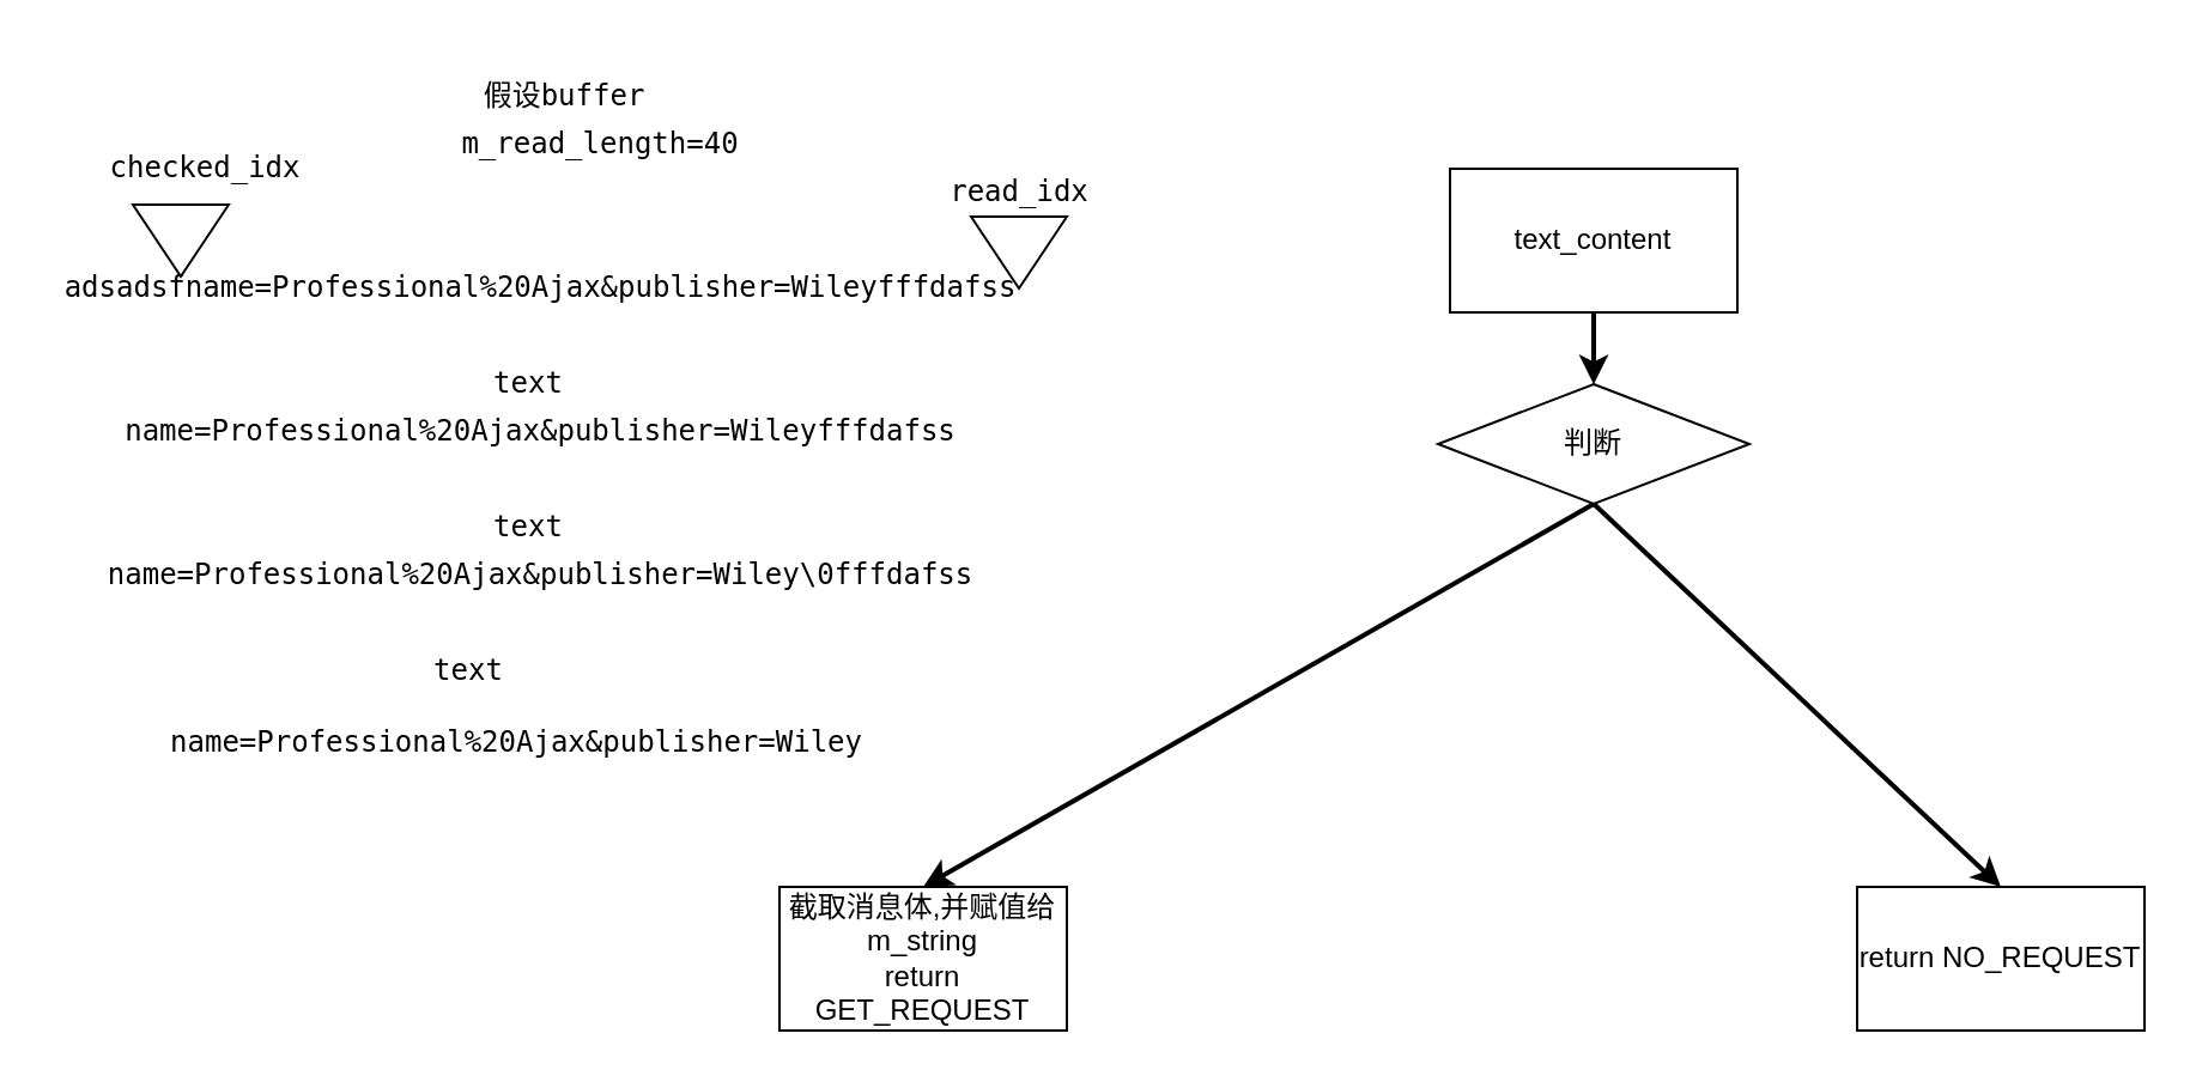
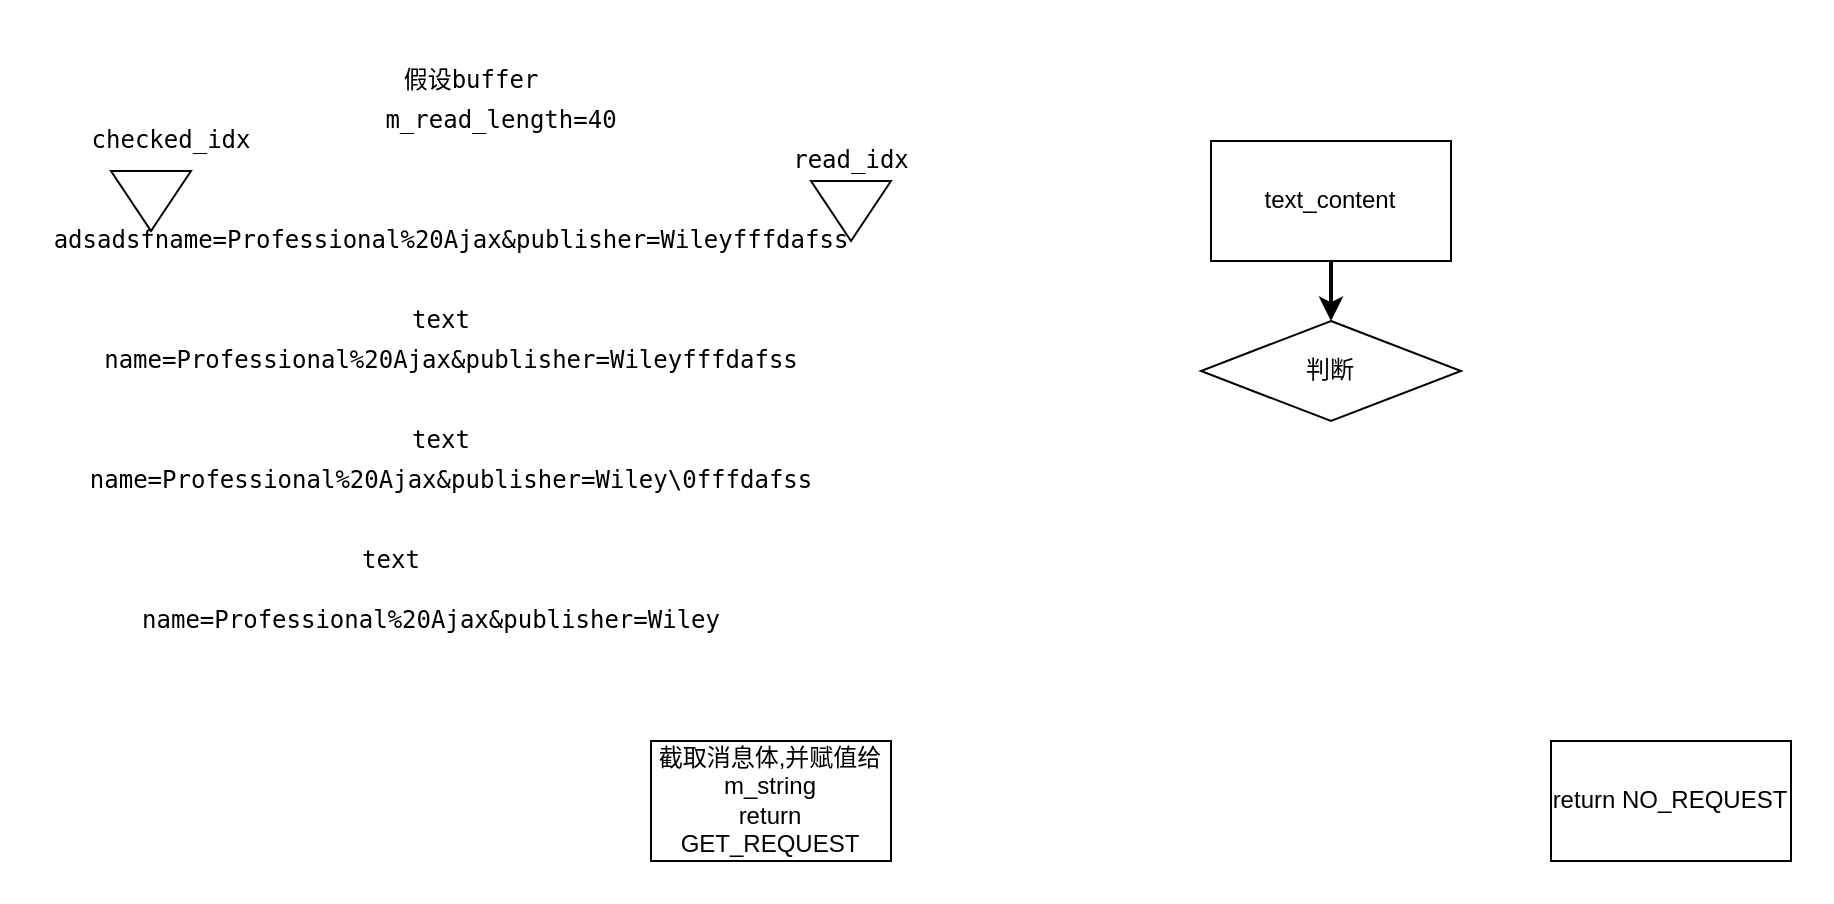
- <mxCell id="5" style="edgeStyle=none;html=1;exitX=0.5;exitY=1;exitDx=0;exitDy=0;fontColor=#000000;strokeColor=#000000;strokeWidth=2;entryX=0.5;entryY=0;entryDx=0;entryDy=0;" edge="1" parent="1" source="6" target="22"><mxGeometry relative="1" as="geometry"><mxPoint x="775" y="330" as="targetPoint" /></mxGeometry></mxCell>
- <mxCell id="4" style="edgeStyle=none;html=1;exitX=0.5;exitY=1;exitDx=0;exitDy=0;entryX=0.5;entryY=0;entryDx=0;entryDy=0;fontColor=#000000;strokeColor=#000000;strokeWidth=2;" edge="1" parent="1" source="6" target="7"><mxGeometry relative="1" as="geometry" /></mxCell>
